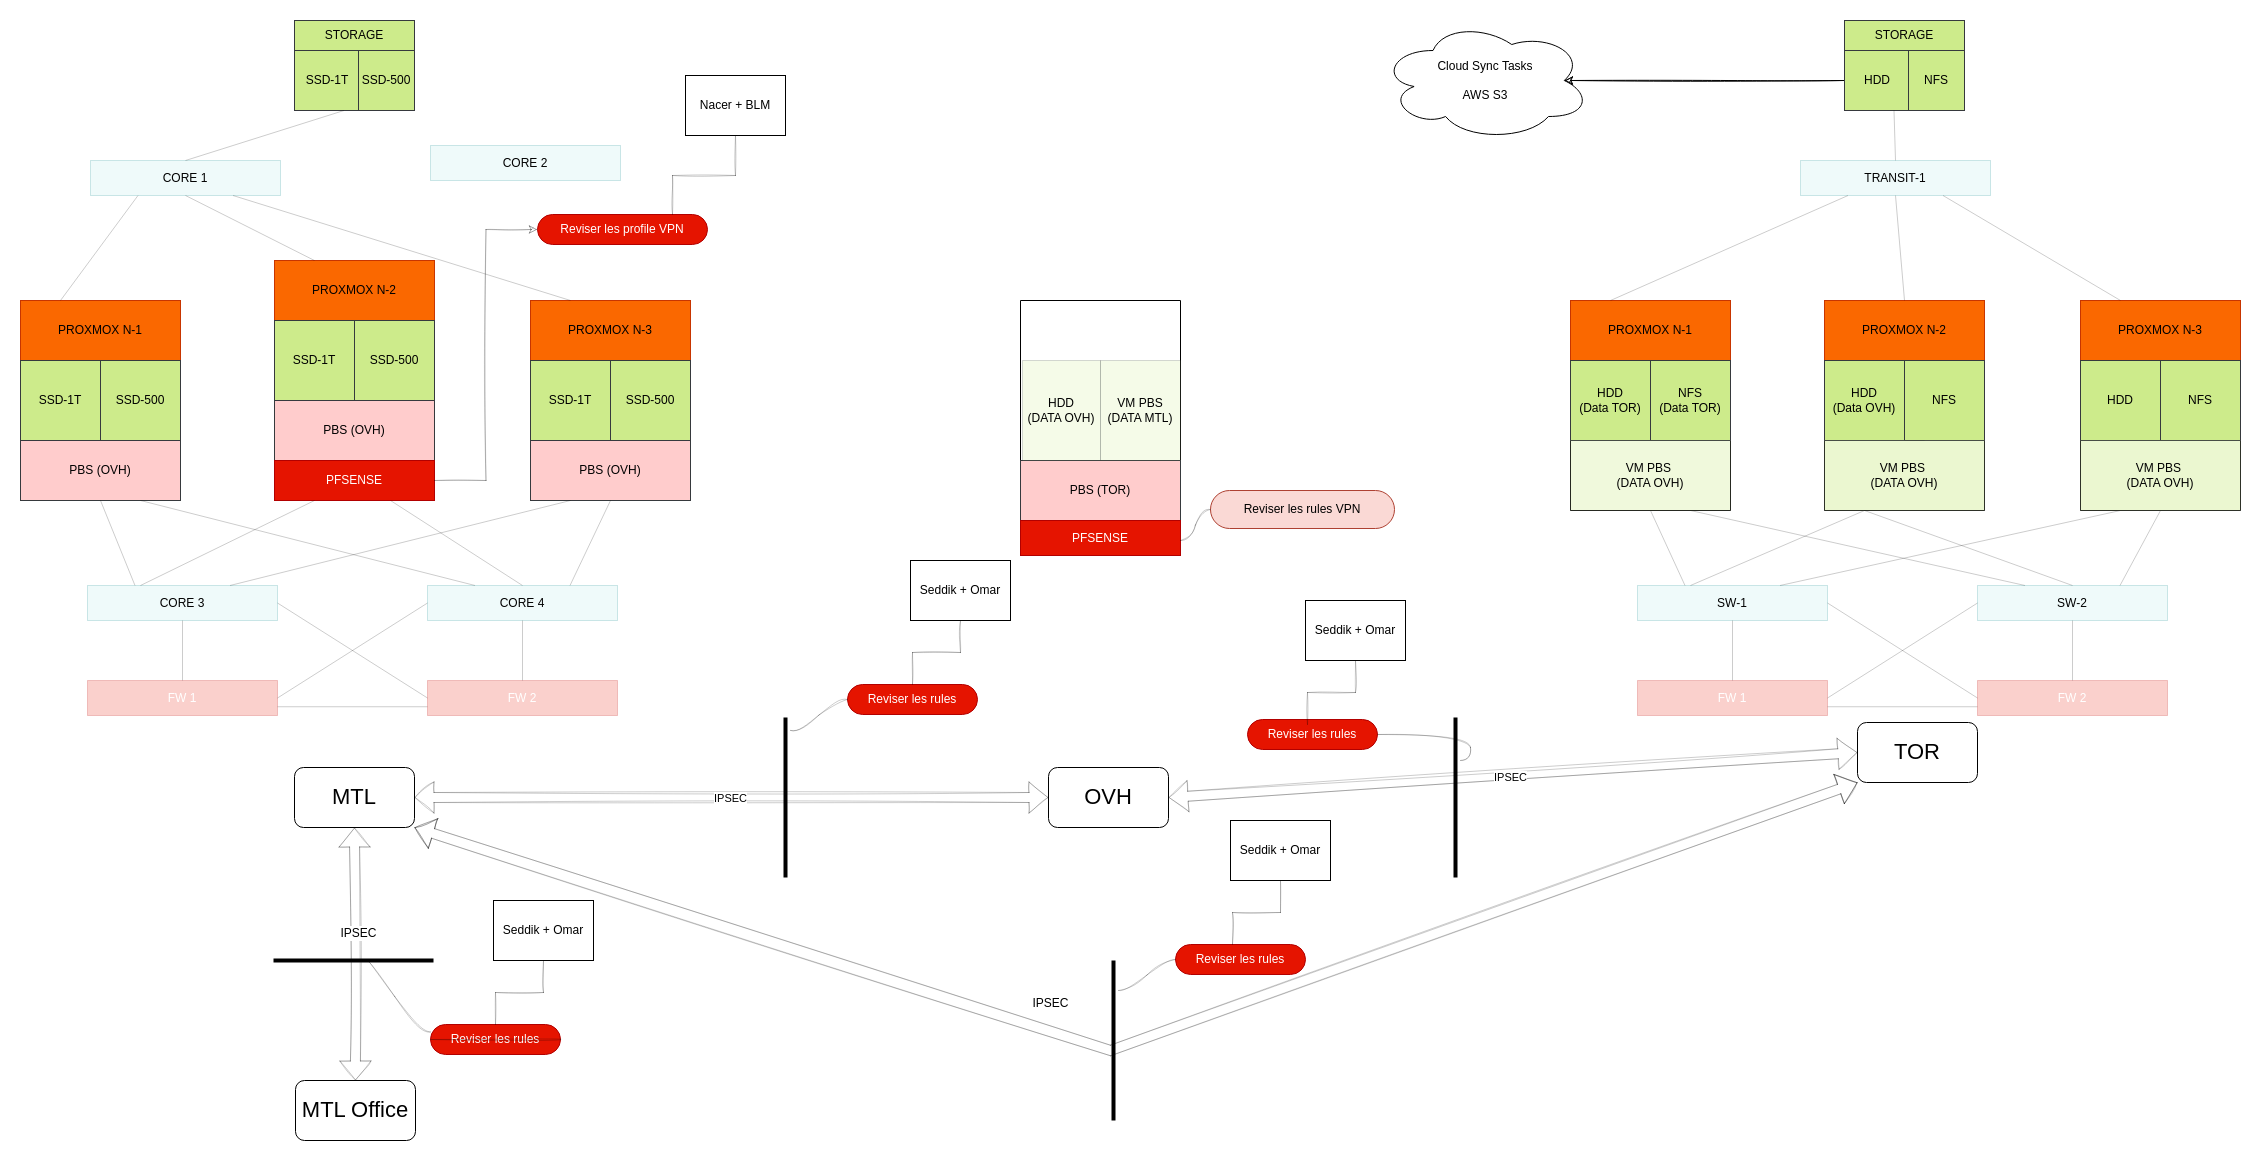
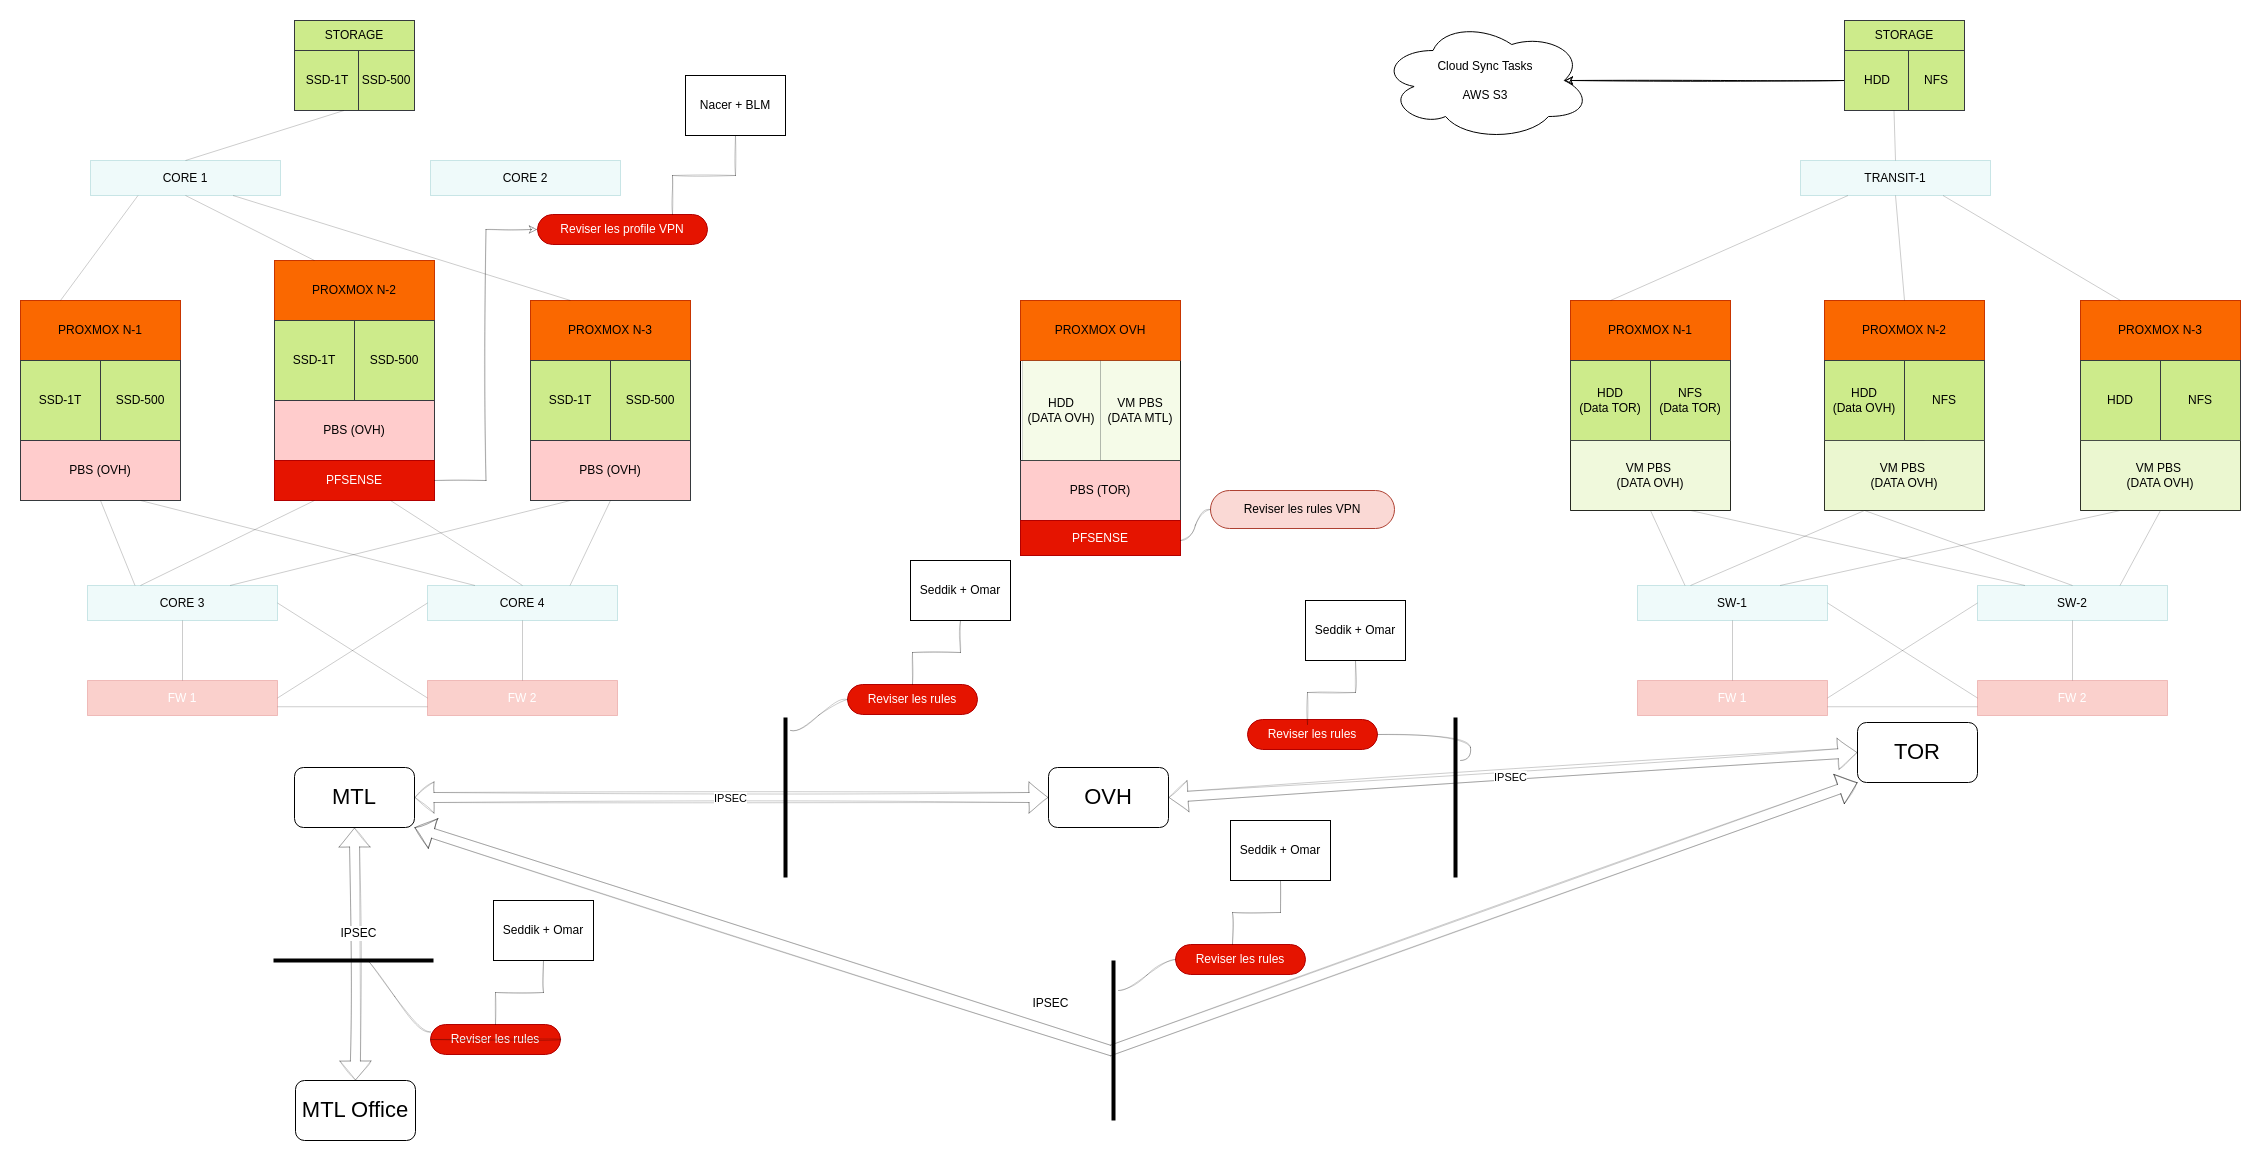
- <mxCell id="34" value="CORE 2" style="rounded=0;whiteSpace=wrap;html=1;opacity=20;fillColor=#b0e3e6;strokeColor=#0e8088;" vertex="1" parent="1"><mxGeometry x="430" y="145" width="190" height="35" as="geometry" /></mxCell>
+ <mxCell id="34" value="CORE 2" style="rounded=0;whiteSpace=wrap;html=1;opacity=20;fillColor=#b0e3e6;strokeColor=#0e8088;" vertex="1" parent="1"><mxGeometry x="430" y="160" width="190" height="35" as="geometry" /></mxCell>
+ <mxCell id="79" value="PROXMOX OVH" style="rounded=0;whiteSpace=wrap;html=1;fillColor=#fa6800;strokeColor=#C73500;fontColor=#000000;" vertex="1" parent="78"><mxGeometry width="160" height="60" as="geometry" /></mxCell>
